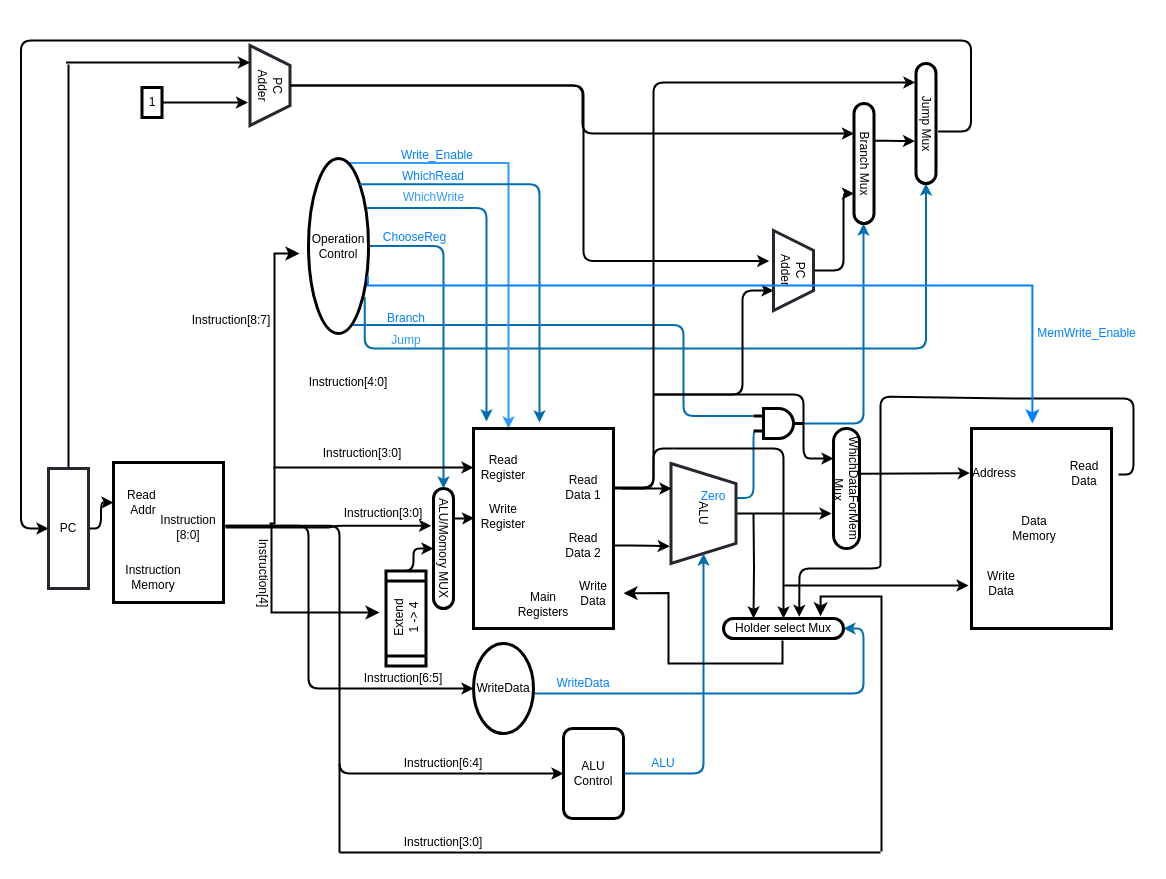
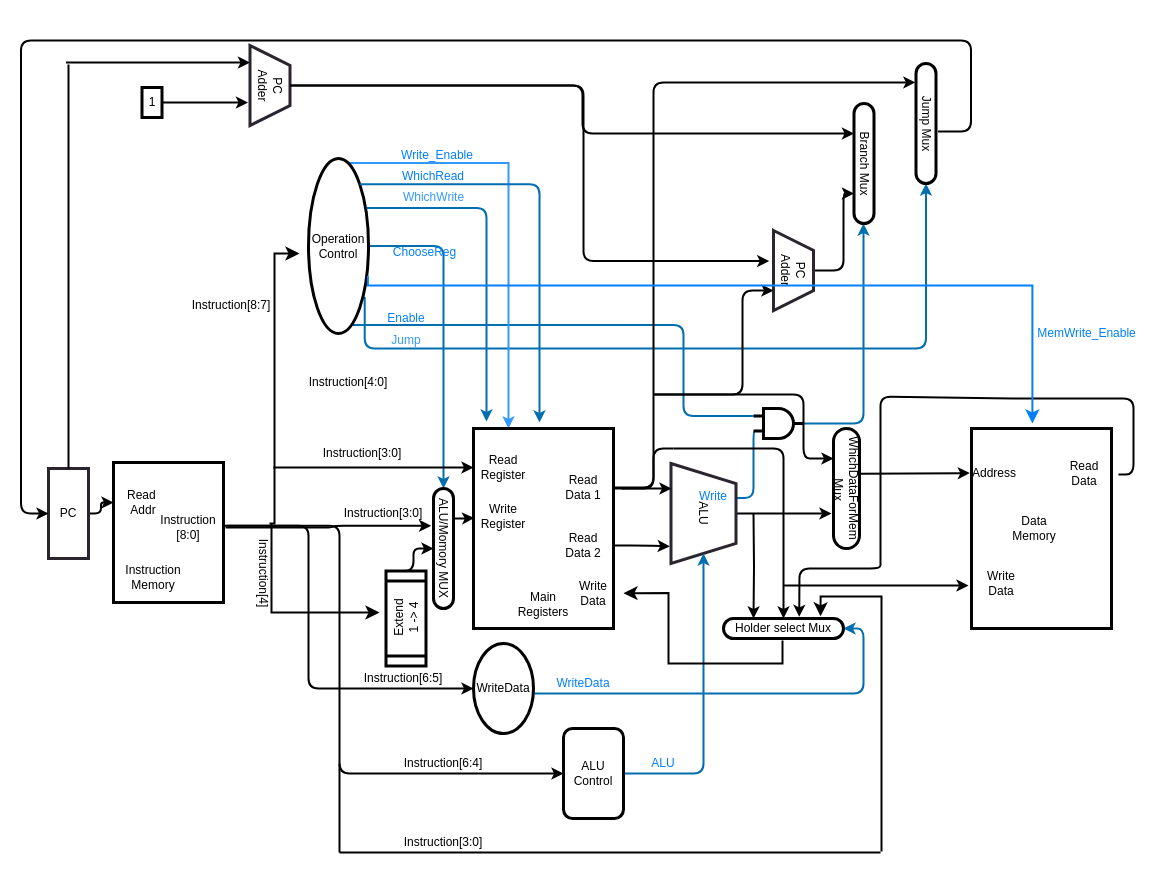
- <mxCell id="66" style="edgeStyle=elbowEdgeStyle;html=1;entryX=0.647;entryY=1.047;entryDx=0;entryDy=0;entryPerimeter=0;strokeColor=#000000;strokeWidth=2;fontColor=#007FFF;endArrow=classic;endFill=1;exitX=0.311;exitY=0.03;exitDx=0;exitDy=0;exitPerimeter=0;" parent="57" source="64" target="63" edge="1"><mxGeometry relative="1" as="geometry" /></mxCell>
- <mxCell id="99" value="ChooseReg" style="text;html=1;align=center;verticalAlign=middle;resizable=0;points=[];autosize=1;strokeColor=none;fillColor=none;fontColor=#007FFF;" vertex="1" parent="1"><mxGeometry x="373" y="224" width="81" height="26" as="geometry" /></mxCell>
+ <mxCell id="99" value="ChooseReg" style="text;html=1;align=center;verticalAlign=middle;resizable=0;points=[];autosize=1;strokeColor=none;fillColor=none;fontColor=#007FFF;" vertex="1" parent="1"><mxGeometry x="383" y="239" width="81" height="26" as="geometry" /></mxCell>
- <mxCell id="54" value="&lt;font color=&quot;#007fff&quot;&gt;Branch&lt;/font&gt;" style="text;strokeColor=none;align=center;fillColor=none;html=1;verticalAlign=middle;whiteSpace=wrap;rounded=0;strokeWidth=3;fontColor=#000000;" parent="1" vertex="1"><mxGeometry x="375.5" y="303" width="60" height="30" as="geometry" /></mxCell>
+ <mxCell id="54" value="&lt;font color=&quot;#007fff&quot;&gt;Enable&lt;/font&gt;" style="text;strokeColor=none;align=center;fillColor=none;html=1;verticalAlign=middle;whiteSpace=wrap;rounded=0;strokeWidth=3;fontColor=#000000;" parent="1" vertex="1"><mxGeometry x="375.5" y="303" width="60" height="30" as="geometry" /></mxCell>
- <mxCell id="15" value="Instruction[8:7]" style="text;strokeColor=none;align=center;fillColor=none;html=1;verticalAlign=middle;whiteSpace=wrap;rounded=0;strokeWidth=3;fontColor=#000000;" parent="1" vertex="1"><mxGeometry x="201" y="305" width="60" height="30" as="geometry" /></mxCell>
+ <mxCell id="15" value="Instruction[8:7]" style="text;strokeColor=none;align=center;fillColor=none;html=1;verticalAlign=middle;whiteSpace=wrap;rounded=0;strokeWidth=3;fontColor=#000000;" parent="1" vertex="1"><mxGeometry x="201" y="290" width="60" height="30" as="geometry" /></mxCell>
- <mxCell id="46" value="&lt;font color=&quot;#007fff&quot;&gt;Zero&lt;/font&gt;" style="text;strokeColor=none;align=center;fillColor=none;html=1;verticalAlign=middle;whiteSpace=wrap;rounded=0;strokeWidth=3;fontColor=#000000;" parent="1" vertex="1"><mxGeometry x="683" y="480.5" width="60" height="30" as="geometry" /></mxCell>
+ <mxCell id="46" value="&lt;font color=&quot;#007fff&quot;&gt;Write&lt;/font&gt;" style="text;strokeColor=none;align=center;fillColor=none;html=1;verticalAlign=middle;whiteSpace=wrap;rounded=0;strokeWidth=3;fontColor=#000000;" parent="1" vertex="1"><mxGeometry x="683" y="480.5" width="60" height="30" as="geometry" /></mxCell>
- <mxCell id="3" value="&lt;font color=&quot;#000000&quot;&gt;PC&lt;/font&gt;" style="whiteSpace=wrap;html=1;strokeColor=#2a252f;strokeWidth=3;fillColor=none;" parent="1" vertex="1"><mxGeometry x="48" y="468" width="40" height="120" as="geometry" /></mxCell>
+ <mxCell id="3" value="&lt;font color=&quot;#000000&quot;&gt;PC&lt;/font&gt;" style="whiteSpace=wrap;html=1;strokeColor=#2a252f;strokeWidth=3;fillColor=none;" parent="1" vertex="1"><mxGeometry x="48" y="468" width="40" height="90" as="geometry" /></mxCell>
